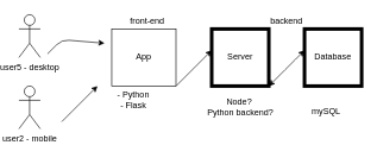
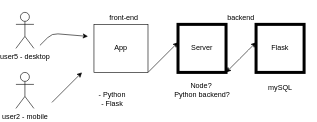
- <mxCell id="10" value="Database" style="whiteSpace=wrap;html=1;aspect=fixed;shadow=0;strokeWidth=5;" vertex="1" parent="1"><mxGeometry x="420" y="40" width="80" height="80" as="geometry" /></mxCell>
+ <mxCell id="10" value="Flask" style="whiteSpace=wrap;html=1;aspect=fixed;shadow=0;strokeWidth=5;" vertex="1" parent="1"><mxGeometry x="420" y="40" width="80" height="80" as="geometry" /></mxCell>
- <mxCell id="13" value="- Python&lt;br&gt;- Flask&lt;br&gt;" style="text;html=1;align=center;verticalAlign=middle;resizable=0;points=[];autosize=1;" vertex="1" parent="1"><mxGeometry x="150" y="125" width="60" height="30" as="geometry" /></mxCell>
+ <mxCell id="13" value="- Python&lt;br&gt;- Flask&lt;br&gt;" style="text;html=1;align=center;verticalAlign=middle;resizable=0;points=[];autosize=1;" vertex="1" parent="1"><mxGeometry x="150" y="150" width="60" height="30" as="geometry" /></mxCell>
- <mxCell id="15" value="mySQL" style="text;html=1;align=center;verticalAlign=middle;resizable=0;points=[];autosize=1;" vertex="1" parent="1"><mxGeometry x="420" y="145" width="60" height="20" as="geometry" /></mxCell>
+ <mxCell id="15" value="mySQL" style="text;html=1;align=center;verticalAlign=middle;resizable=0;points=[];autosize=1;" vertex="1" parent="1"><mxGeometry x="430" y="135" width="60" height="20" as="geometry" /></mxCell>
